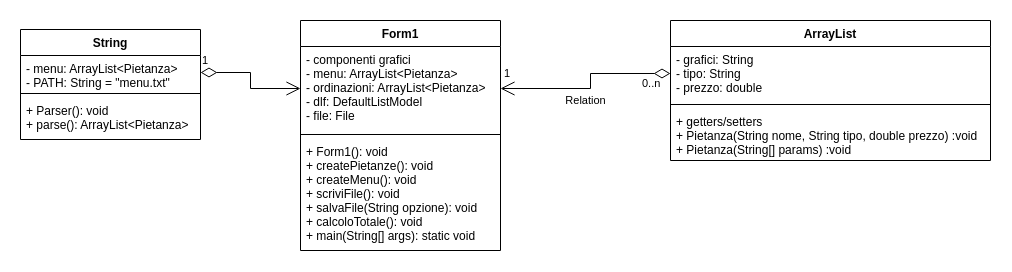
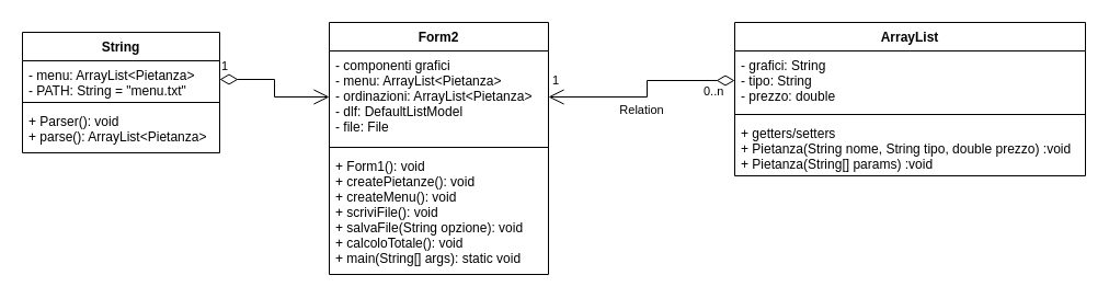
- <mxCell id="6" value="Form1" style="swimlane;fontStyle=1;align=center;verticalAlign=top;childLayout=stackLayout;horizontal=1;startSize=26;horizontalStack=0;resizeParent=1;resizeParentMax=0;resizeLast=0;collapsible=1;marginBottom=0;" vertex="1" parent="1"><mxGeometry x="300" y="20" width="200" height="230" as="geometry" /></mxCell>
+ <mxCell id="6" value="Form2" style="swimlane;fontStyle=1;align=center;verticalAlign=top;childLayout=stackLayout;horizontal=1;startSize=26;horizontalStack=0;resizeParent=1;resizeParentMax=0;resizeLast=0;collapsible=1;marginBottom=0;" vertex="1" parent="1"><mxGeometry x="300" y="20" width="200" height="230" as="geometry" /></mxCell>
